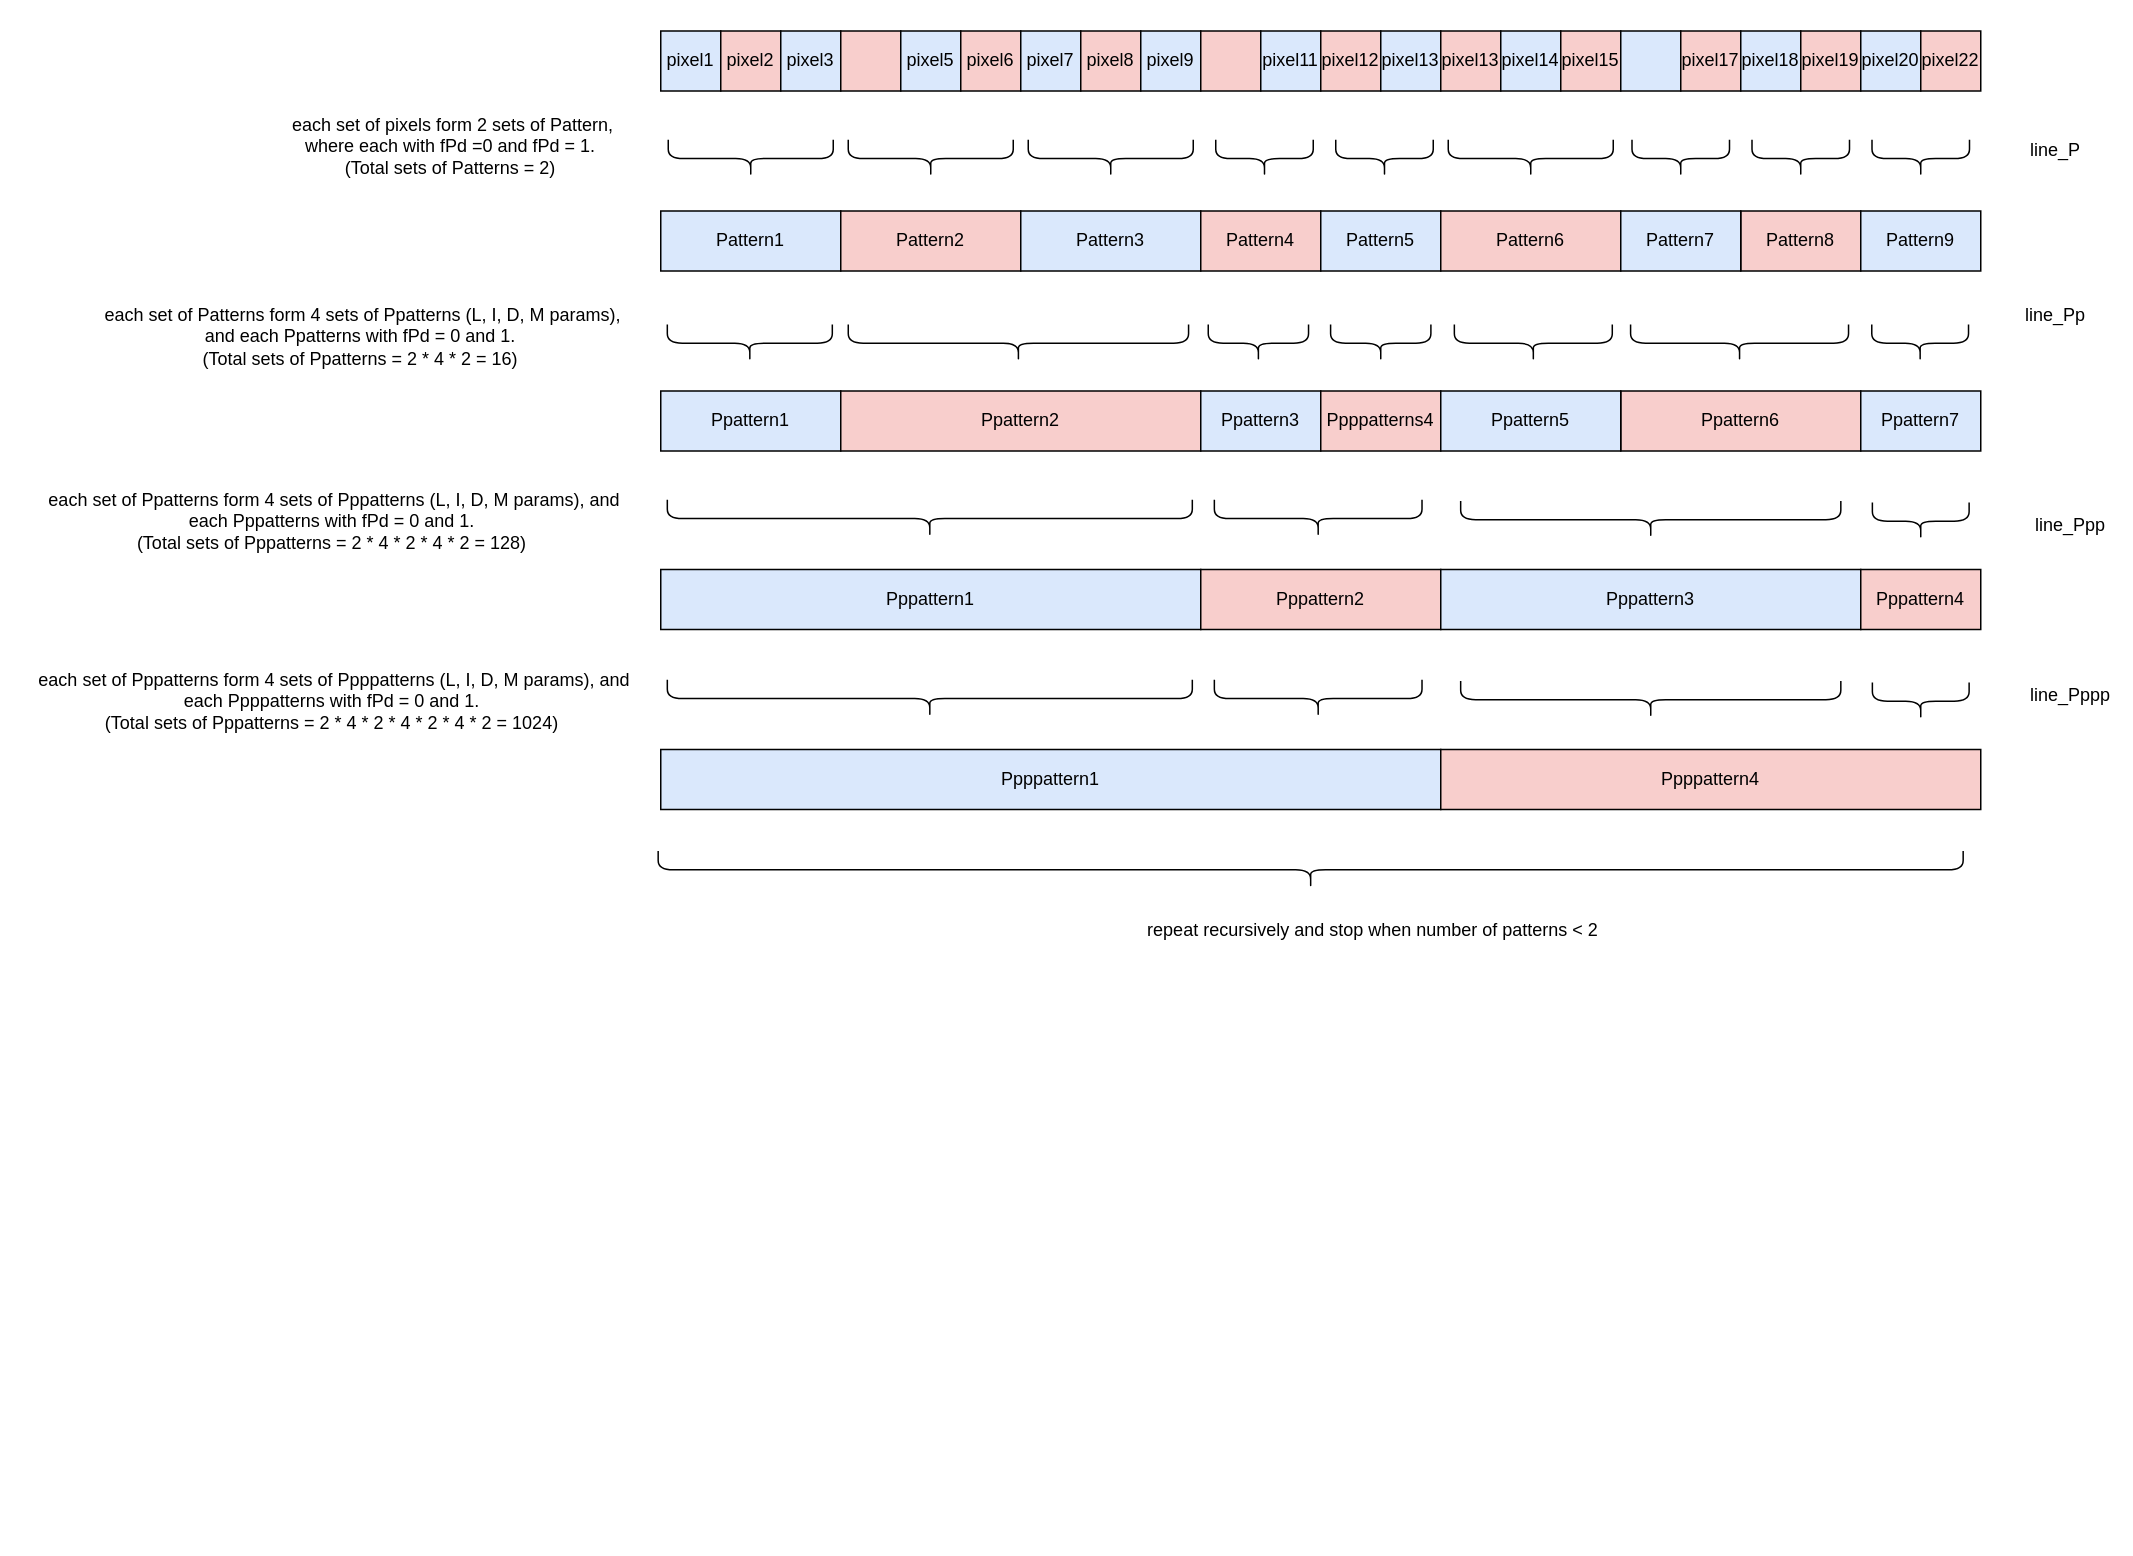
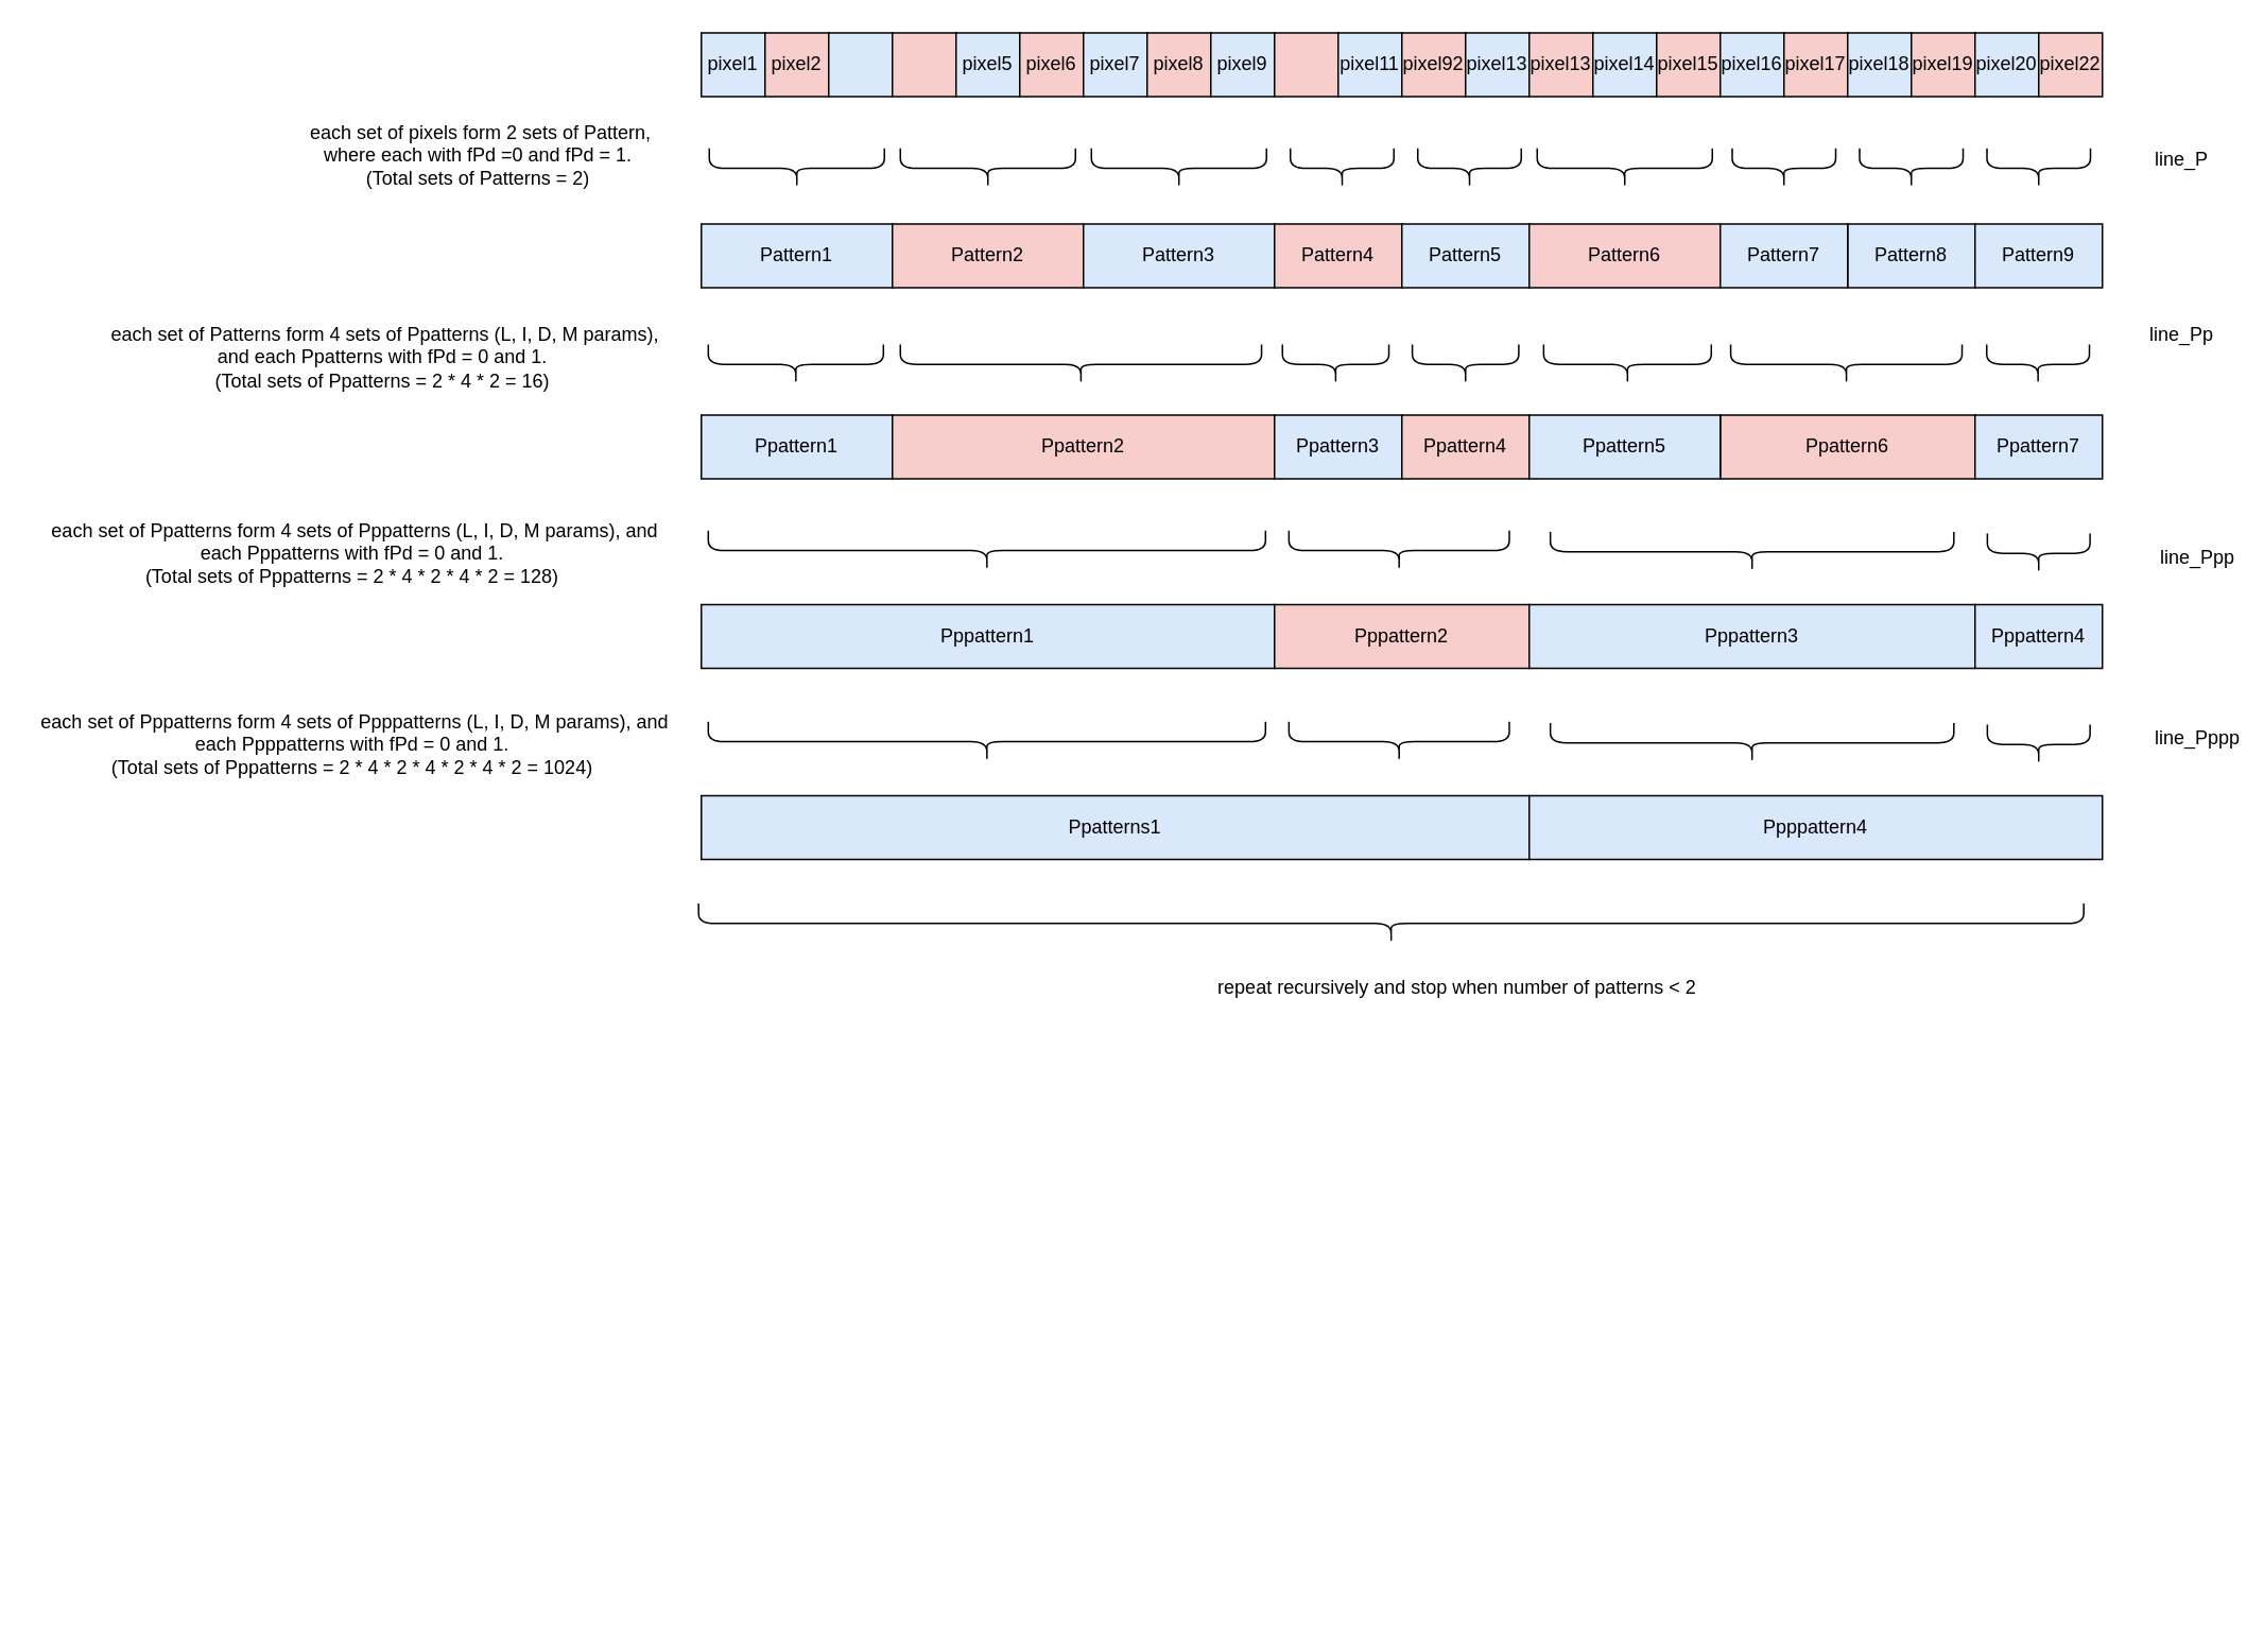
- <mxCell id="13" value="pixel3" style="text;html=1;strokeColor=none;fillColor=none;align=center;verticalAlign=middle;whiteSpace=wrap;rounded=0;" vertex="1" parent="1"><mxGeometry x="520" y="30" width="40" height="20" as="geometry" /></mxCell>
- <mxCell id="28" value="pixel12" style="text;html=1;strokeColor=none;fillColor=none;align=center;verticalAlign=middle;whiteSpace=wrap;rounded=0;" vertex="1" parent="1"><mxGeometry x="880" y="30" width="40" height="20" as="geometry" /></mxCell>
+ <mxCell id="28" value="pixel92" style="text;html=1;strokeColor=none;fillColor=none;align=center;verticalAlign=middle;whiteSpace=wrap;rounded=0;" vertex="1" parent="1"><mxGeometry x="880" y="30" width="40" height="20" as="geometry" /></mxCell>
+ <mxCell id="51" value="pixel16" style="text;html=1;strokeColor=none;fillColor=none;align=center;verticalAlign=middle;whiteSpace=wrap;rounded=0;" vertex="1" parent="1"><mxGeometry x="1080" y="30" width="40" height="20" as="geometry" /></mxCell>
- <mxCell id="57" value="Pattern8" style="rounded=0;whiteSpace=wrap;html=1;fillColor=#F8CECC;strokeColor=#000000;" vertex="1" parent="1"><mxGeometry x="1160" y="140" width="80" height="40" as="geometry" /></mxCell>
+ <mxCell id="57" value="Pattern8" style="rounded=0;whiteSpace=wrap;html=1;fillColor=#dae8fc;strokeColor=#000000;" vertex="1" parent="1"><mxGeometry x="1160" y="140" width="80" height="40" as="geometry" /></mxCell>
- <mxCell id="66" value="Ppppatterns4" style="rounded=0;whiteSpace=wrap;html=1;fillColor=#F8CECC;strokeColor=#000000;" vertex="1" parent="1"><mxGeometry x="880" y="260" width="80" height="40" as="geometry" /></mxCell>
+ <mxCell id="66" value="Ppattern4" style="rounded=0;whiteSpace=wrap;html=1;fillColor=#F8CECC;strokeColor=#000000;" vertex="1" parent="1"><mxGeometry x="880" y="260" width="80" height="40" as="geometry" /></mxCell>
- <mxCell id="80" value="Pppattern4" style="rounded=0;whiteSpace=wrap;html=1;fillColor=#F8CECC;strokeColor=#000000;" vertex="1" parent="1"><mxGeometry x="1240" y="379" width="80" height="40" as="geometry" /></mxCell>
+ <mxCell id="80" value="Pppattern4" style="rounded=0;whiteSpace=wrap;html=1;fillColor=#dae8fc;strokeColor=#000000;" vertex="1" parent="1"><mxGeometry x="1240" y="379" width="80" height="40" as="geometry" /></mxCell>
- <mxCell id="90" value="Ppppattern1" style="rounded=0;whiteSpace=wrap;html=1;fillColor=#DAE8FC;strokeColor=#000000;" vertex="1" parent="1"><mxGeometry x="440" y="499" width="520" height="40" as="geometry" /></mxCell>
+ <mxCell id="90" value="Ppatterns1" style="rounded=0;whiteSpace=wrap;html=1;fillColor=#DAE8FC;strokeColor=#000000;" vertex="1" parent="1"><mxGeometry x="440" y="499" width="520" height="40" as="geometry" /></mxCell>
- <mxCell id="92" value="Ppppattern4" style="rounded=0;whiteSpace=wrap;html=1;fillColor=#F8CECC;strokeColor=#000000;" vertex="1" parent="1"><mxGeometry x="960" y="499" width="360" height="40" as="geometry" /></mxCell>
+ <mxCell id="92" value="Ppppattern4" style="rounded=0;whiteSpace=wrap;html=1;fillColor=#dae8fc;strokeColor=#000000;" vertex="1" parent="1"><mxGeometry x="960" y="499" width="360" height="40" as="geometry" /></mxCell>
